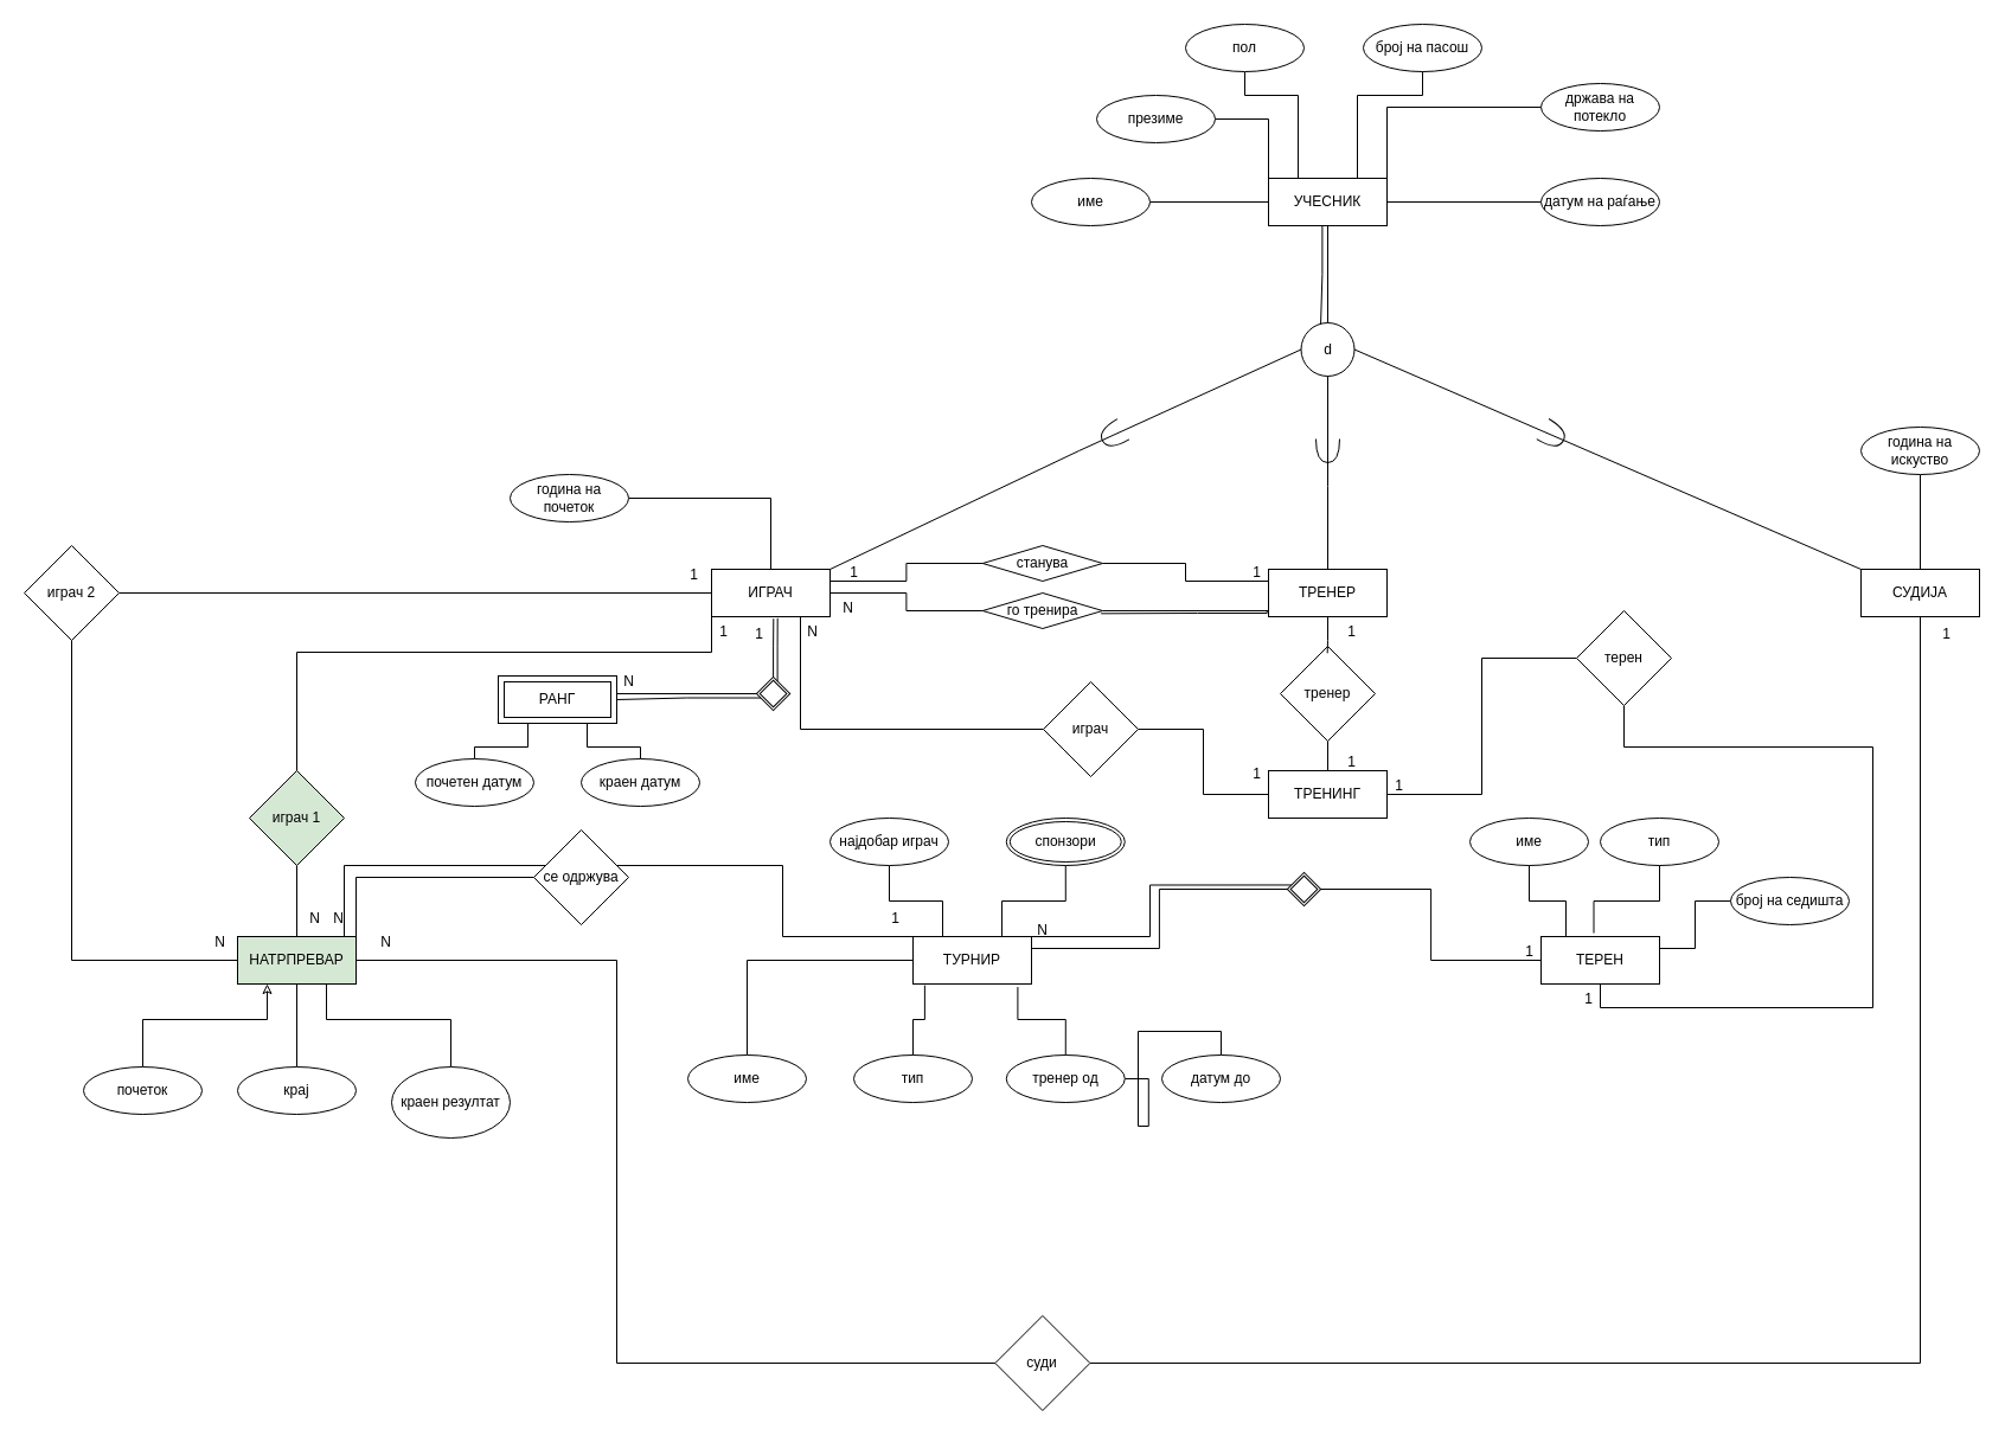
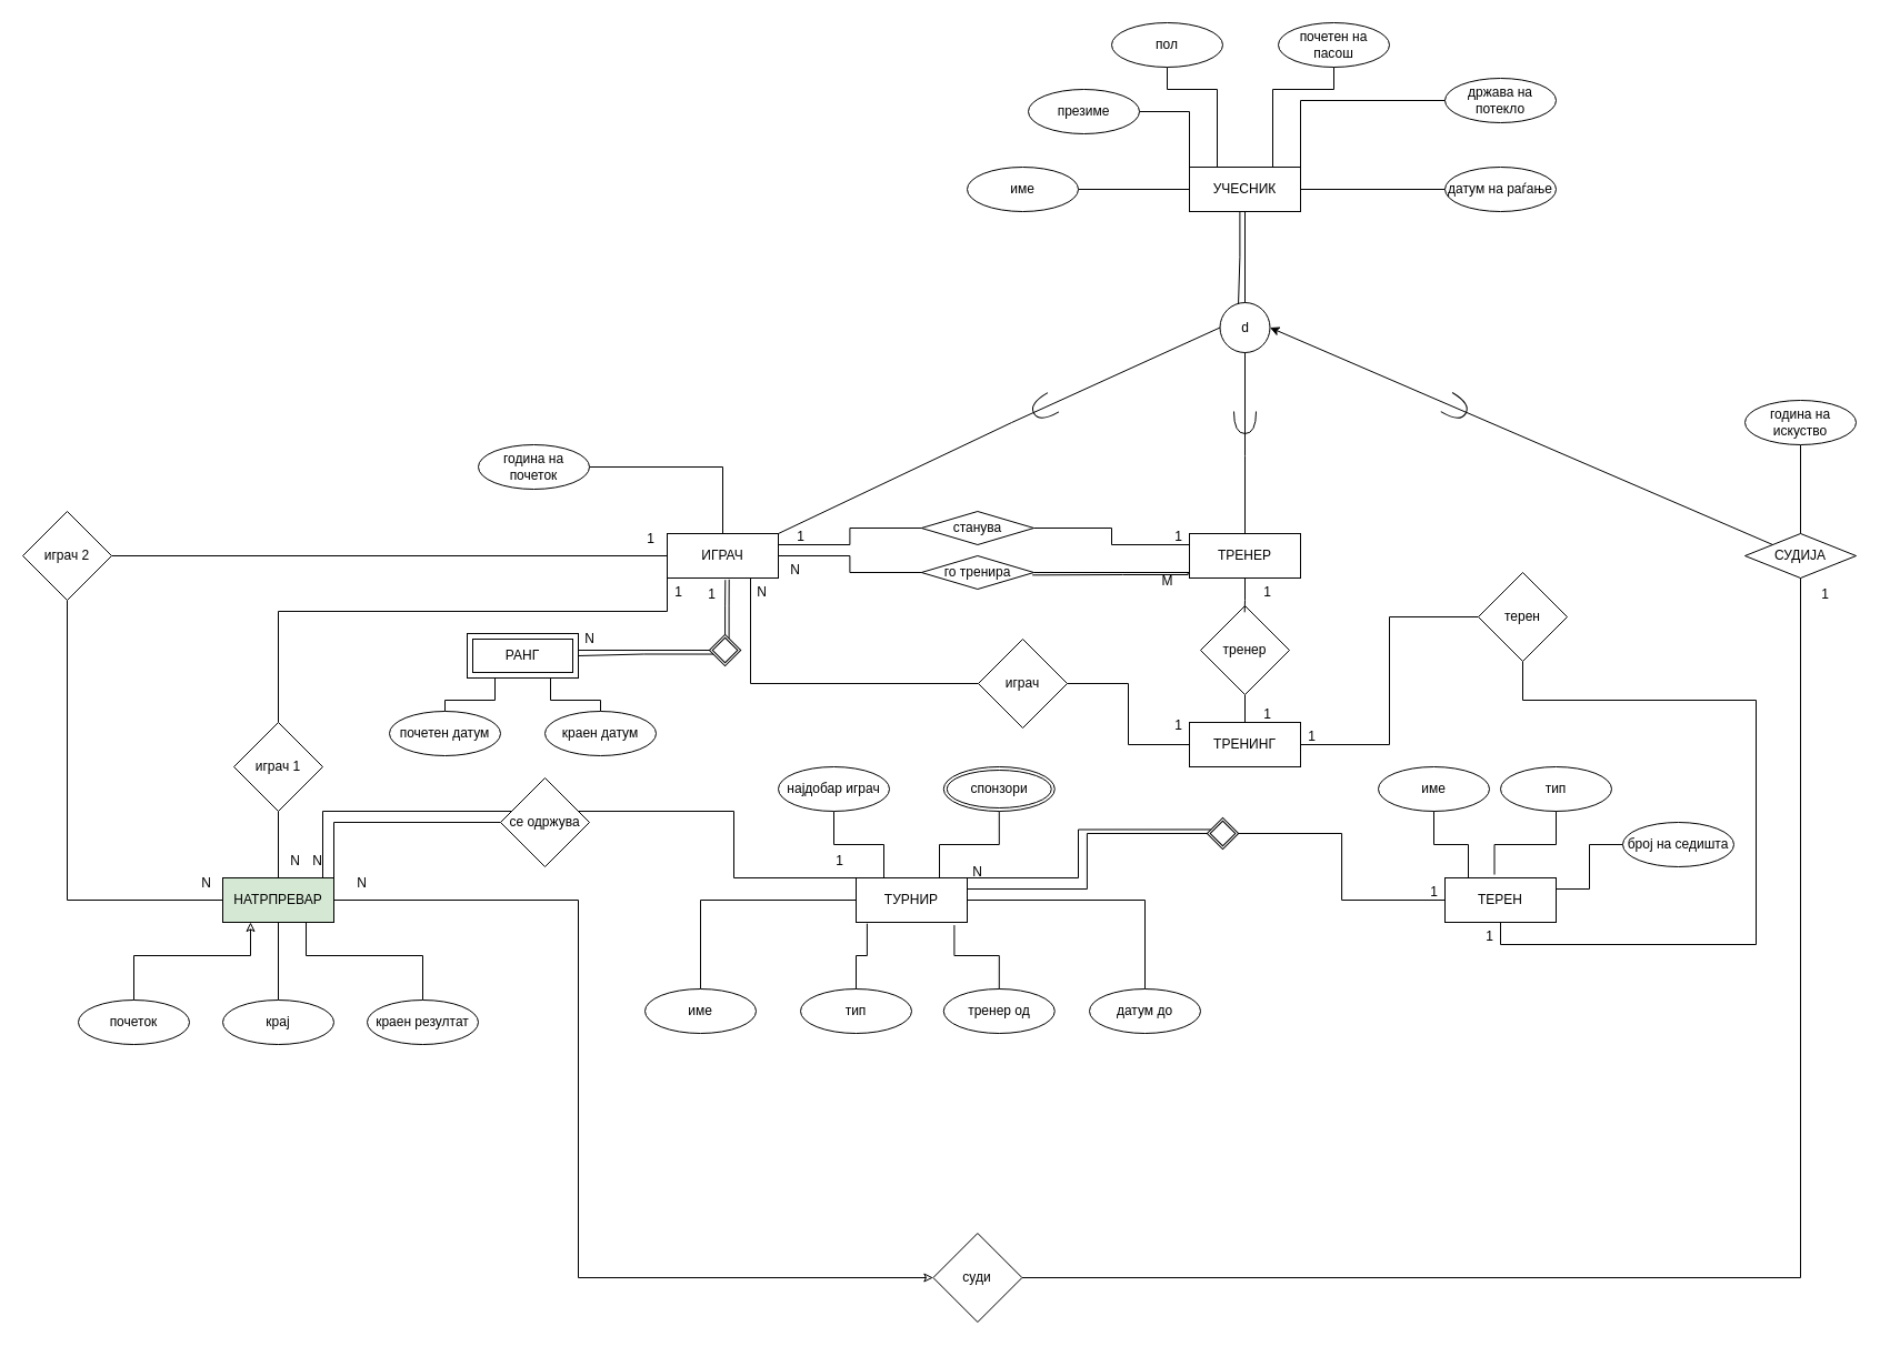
- <mxCell id="11" value="број на пасош" style="ellipse;whiteSpace=wrap;html=1;align=center;" vertex="1" parent="1"><mxGeometry x="1150" y="20" width="100" height="40" as="geometry" /></mxCell>
+ <mxCell id="11" value="почетен на пасош" style="ellipse;whiteSpace=wrap;html=1;align=center;" vertex="1" parent="1"><mxGeometry x="1150" y="20" width="100" height="40" as="geometry" /></mxCell>
- <mxCell id="29" value="" style="endArrow=none;html=1;rounded=0;entryX=1;entryY=0.5;entryDx=0;entryDy=0;exitX=0;exitY=0;exitDx=0;exitDy=0;" edge="1" parent="1" source="16" target="23"><mxGeometry width="50" height="50" relative="1" as="geometry"><mxPoint x="1120" y="540" as="sourcePoint" /><mxPoint x="1170" y="490" as="targetPoint" /></mxGeometry></mxCell>
+ <mxCell id="29" value="" style="endArrow=classic;html=1;rounded=0;entryX=1;entryY=0.5;entryDx=0;entryDy=0;exitX=0;exitY=0;exitDx=0;exitDy=0;" edge="1" parent="1" source="16" target="23"><mxGeometry width="50" height="50" relative="1" as="geometry"><mxPoint x="1120" y="540" as="sourcePoint" /><mxPoint x="1170" y="490" as="targetPoint" /></mxGeometry></mxCell>
- <mxCell id="16" value="СУДИЈА" style="whiteSpace=wrap;html=1;align=center;" vertex="1" parent="1"><mxGeometry x="1570" y="480" width="100" height="40" as="geometry" /></mxCell>
+ <mxCell id="16" value="СУДИЈА" style="rhombus;whiteSpace=wrap;html=1;align=center;" vertex="1" parent="1"><mxGeometry x="1570" y="480" width="100" height="40" as="geometry" /></mxCell>
+ <mxCell id="36" value="M" style="text;html=1;align=center;verticalAlign=middle;resizable=0;points=[];autosize=1;strokeColor=none;fillColor=none;" vertex="1" parent="1"><mxGeometry x="1035" y="508" width="30" height="30" as="geometry" /></mxCell>
- <mxCell id="76" value="играч 1" style="rhombus;whiteSpace=wrap;html=1;fillColor=#d5e8d4;" vertex="1" parent="1"><mxGeometry x="210" y="650" width="80" height="80" as="geometry" /></mxCell>
+ <mxCell id="76" value="играч 1" style="rhombus;whiteSpace=wrap;html=1;" vertex="1" parent="1"><mxGeometry x="210" y="650" width="80" height="80" as="geometry" /></mxCell>
- <mxCell id="61" style="edgeStyle=orthogonalEdgeStyle;rounded=0;orthogonalLoop=1;jettySize=auto;html=1;exitX=0.5;exitY=0;exitDx=0;exitDy=0;endArrow=none;endFill=0;" edge="1" parent="1" source="62" target="63"><mxGeometry relative="1" as="geometry" /></mxCell>
+ <mxCell id="61" style="edgeStyle=orthogonalEdgeStyle;rounded=0;orthogonalLoop=1;jettySize=auto;html=1;exitX=0.5;exitY=0;exitDx=0;exitDy=0;entryX=1;entryY=0.5;entryDx=0;entryDy=0;endArrow=none;endFill=0;" edge="1" parent="1" source="62" target="57"><mxGeometry relative="1" as="geometry" /></mxCell>
- <mxCell id="84" value="краен резултат" style="ellipse;whiteSpace=wrap;html=1;align=center;" vertex="1" parent="1"><mxGeometry x="330" y="900" width="100" height="60" as="geometry" /></mxCell>
+ <mxCell id="84" value="краен резултат" style="ellipse;whiteSpace=wrap;html=1;align=center;" vertex="1" parent="1"><mxGeometry x="330" y="900" width="100" height="40" as="geometry" /></mxCell>
- <mxCell id="72" value="" style="edgeStyle=orthogonalEdgeStyle;rounded=0;orthogonalLoop=1;jettySize=auto;html=1;endArrow=none;endFill=0;" edge="1" parent="1" source="74" target="90"><mxGeometry relative="1" as="geometry"><Array as="points"><mxPoint x="520" y="810" /><mxPoint x="520" y="1150" /></Array></mxGeometry></mxCell>
+ <mxCell id="72" value="" style="edgeStyle=orthogonalEdgeStyle;rounded=0;orthogonalLoop=1;jettySize=auto;html=1;endArrow=classic;endFill=0;" edge="1" parent="1" source="74" target="90"><mxGeometry relative="1" as="geometry"><Array as="points"><mxPoint x="520" y="810" /><mxPoint x="520" y="1150" /></Array></mxGeometry></mxCell>
